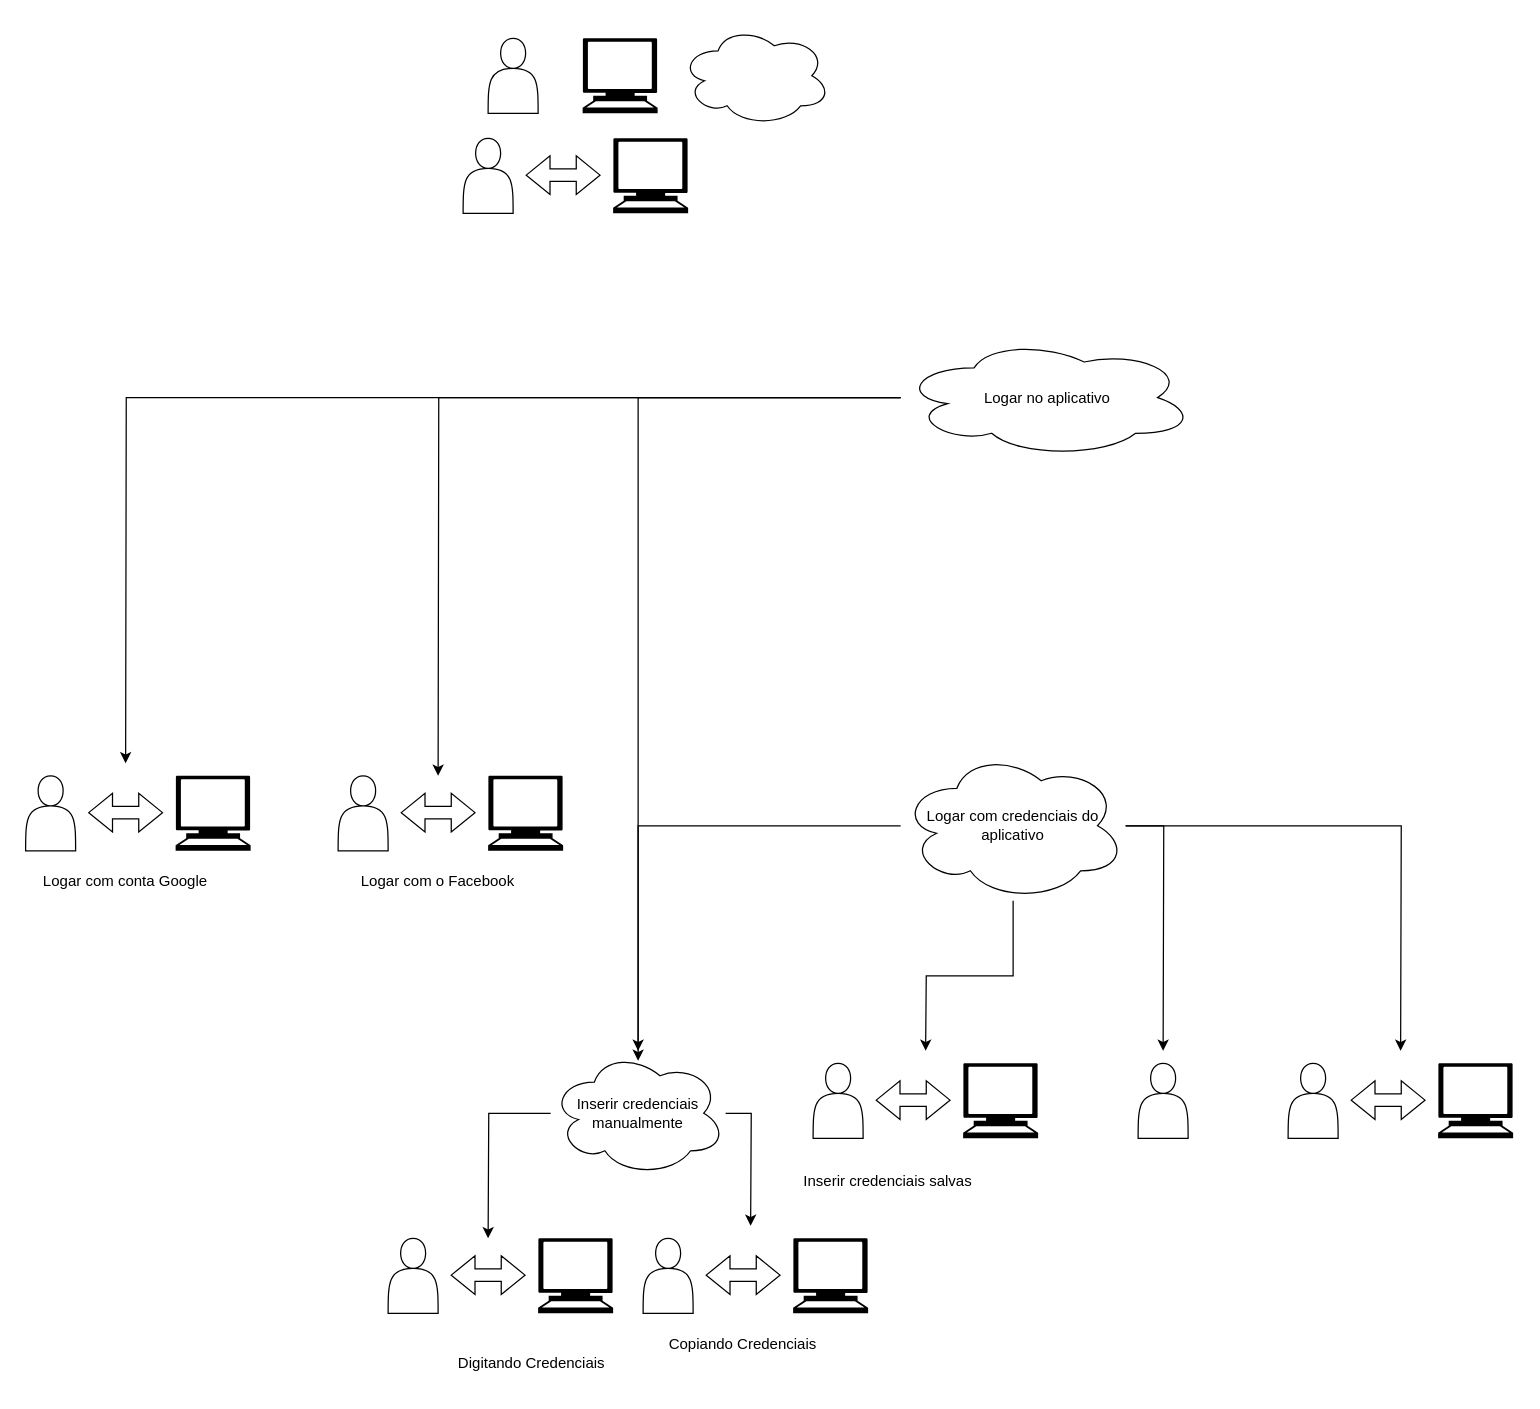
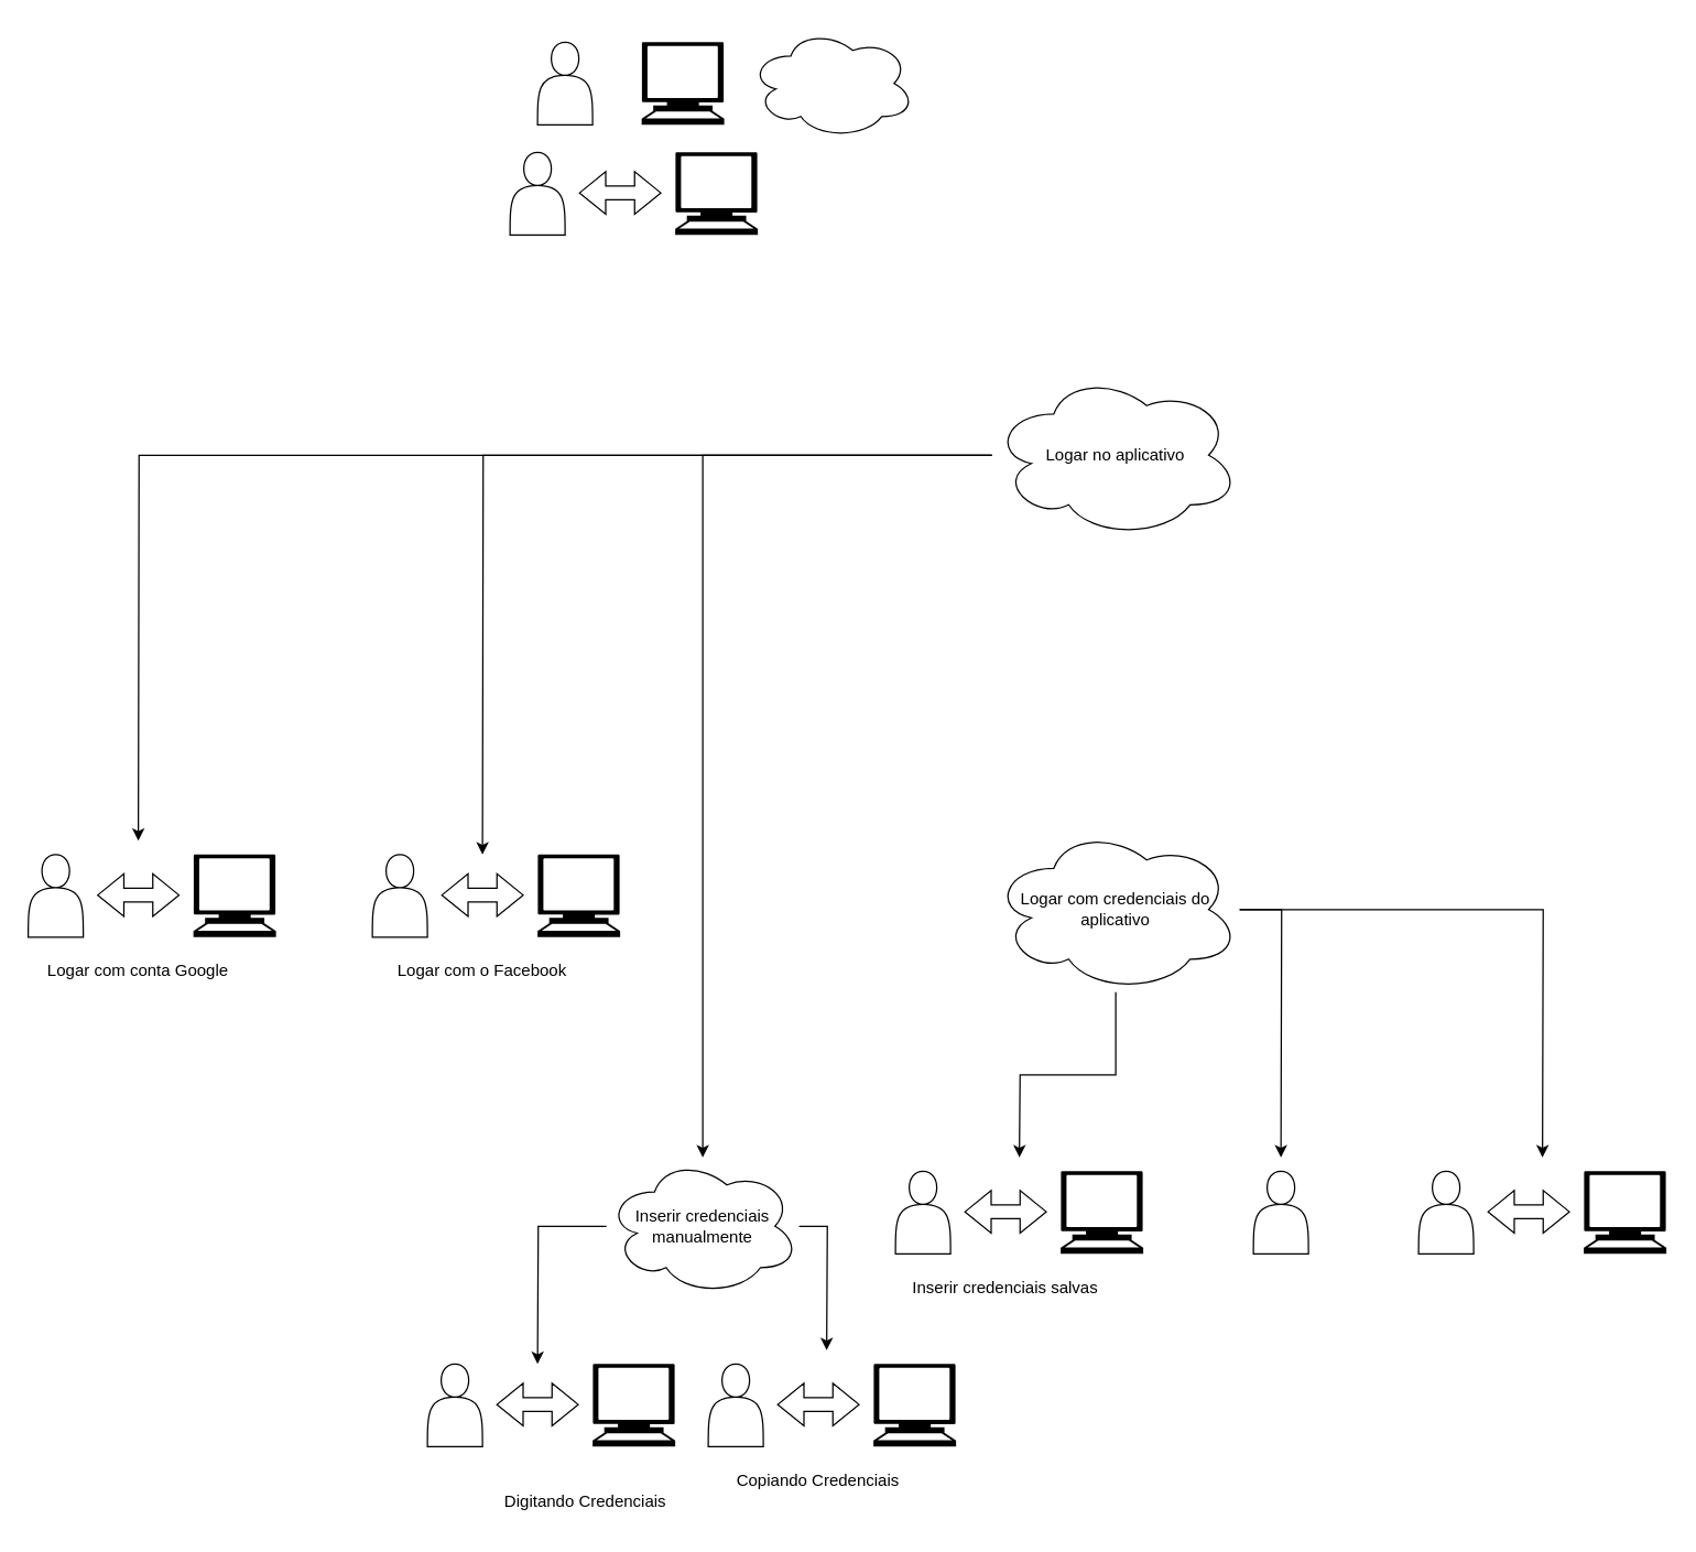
- <mxCell id="9" value="Logar no aplicativo" style="ellipse;shape=cloud;whiteSpace=wrap;html=1;" vertex="1" parent="1"><mxGeometry x="720" y="270" width="235" height="95" as="geometry" /></mxCell>
+ <mxCell id="9" value="Logar no aplicativo" style="ellipse;shape=cloud;whiteSpace=wrap;html=1;" vertex="1" parent="1"><mxGeometry x="720" y="270" width="180" height="120" as="geometry" /></mxCell>
- <mxCell id="35" style="edgeStyle=orthogonalEdgeStyle;rounded=0;orthogonalLoop=1;jettySize=auto;html=1;entryX=0.5;entryY=0.08;entryDx=0;entryDy=0;entryPerimeter=0;" edge="1" parent="1" source="18" target="14"><mxGeometry relative="1" as="geometry" /></mxCell>
- <mxCell id="30" value="Inserir credenciais salvas" style="text;html=1;whiteSpace=wrap;strokeColor=none;fillColor=none;align=center;verticalAlign=middle;rounded=0;" vertex="1" parent="1"><mxGeometry x="640" y="930" width="140" height="30" as="geometry" /></mxCell>
+ <mxCell id="30" value="Inserir credenciais salvas" style="text;html=1;whiteSpace=wrap;strokeColor=none;fillColor=none;align=center;verticalAlign=middle;rounded=0;" vertex="1" parent="1"><mxGeometry x="660" y="920" width="140" height="30" as="geometry" /></mxCell>
